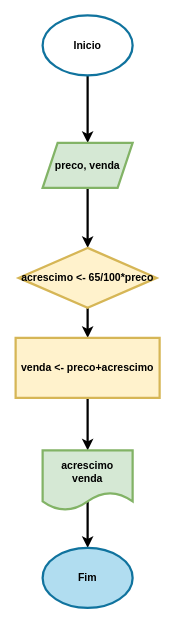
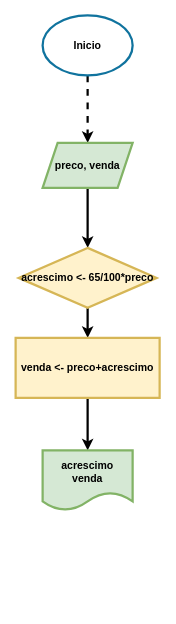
- <mxCell id="2" value="" style="edgeStyle=orthogonalEdgeStyle;rounded=0;orthogonalLoop=1;jettySize=auto;html=1;strokeWidth=3;fontStyle=1;fontSize=14;" edge="1" parent="1" source="3" target="5"><mxGeometry relative="1" as="geometry" /></mxCell>
+ <mxCell id="2" value="" style="edgeStyle=orthogonalEdgeStyle;rounded=0;orthogonalLoop=1;jettySize=auto;html=1;strokeWidth=3;fontStyle=1;fontSize=14;dashed=1;" edge="1" parent="1" source="3" target="5"><mxGeometry relative="1" as="geometry" /></mxCell>
- <mxCell id="10" value="" style="edgeStyle=orthogonalEdgeStyle;rounded=0;orthogonalLoop=1;jettySize=auto;html=1;exitX=0.5;exitY=0.925;exitDx=0;exitDy=0;exitPerimeter=0;strokeWidth=3;fontStyle=1;fontSize=14;" edge="1" parent="1" source="11" target="12"><mxGeometry relative="1" as="geometry"><Array as="points"><mxPoint x="116" y="660" /><mxPoint x="116" y="660" /></Array></mxGeometry></mxCell>
- <mxCell id="12" value="Fim" style="ellipse;whiteSpace=wrap;html=1;fillColor=#b1ddf0;strokeColor=#10739e;strokeWidth=3;fontStyle=1;fontSize=14;" vertex="1" parent="1"><mxGeometry x="56" y="730" width="120" height="80" as="geometry" /></mxCell>
